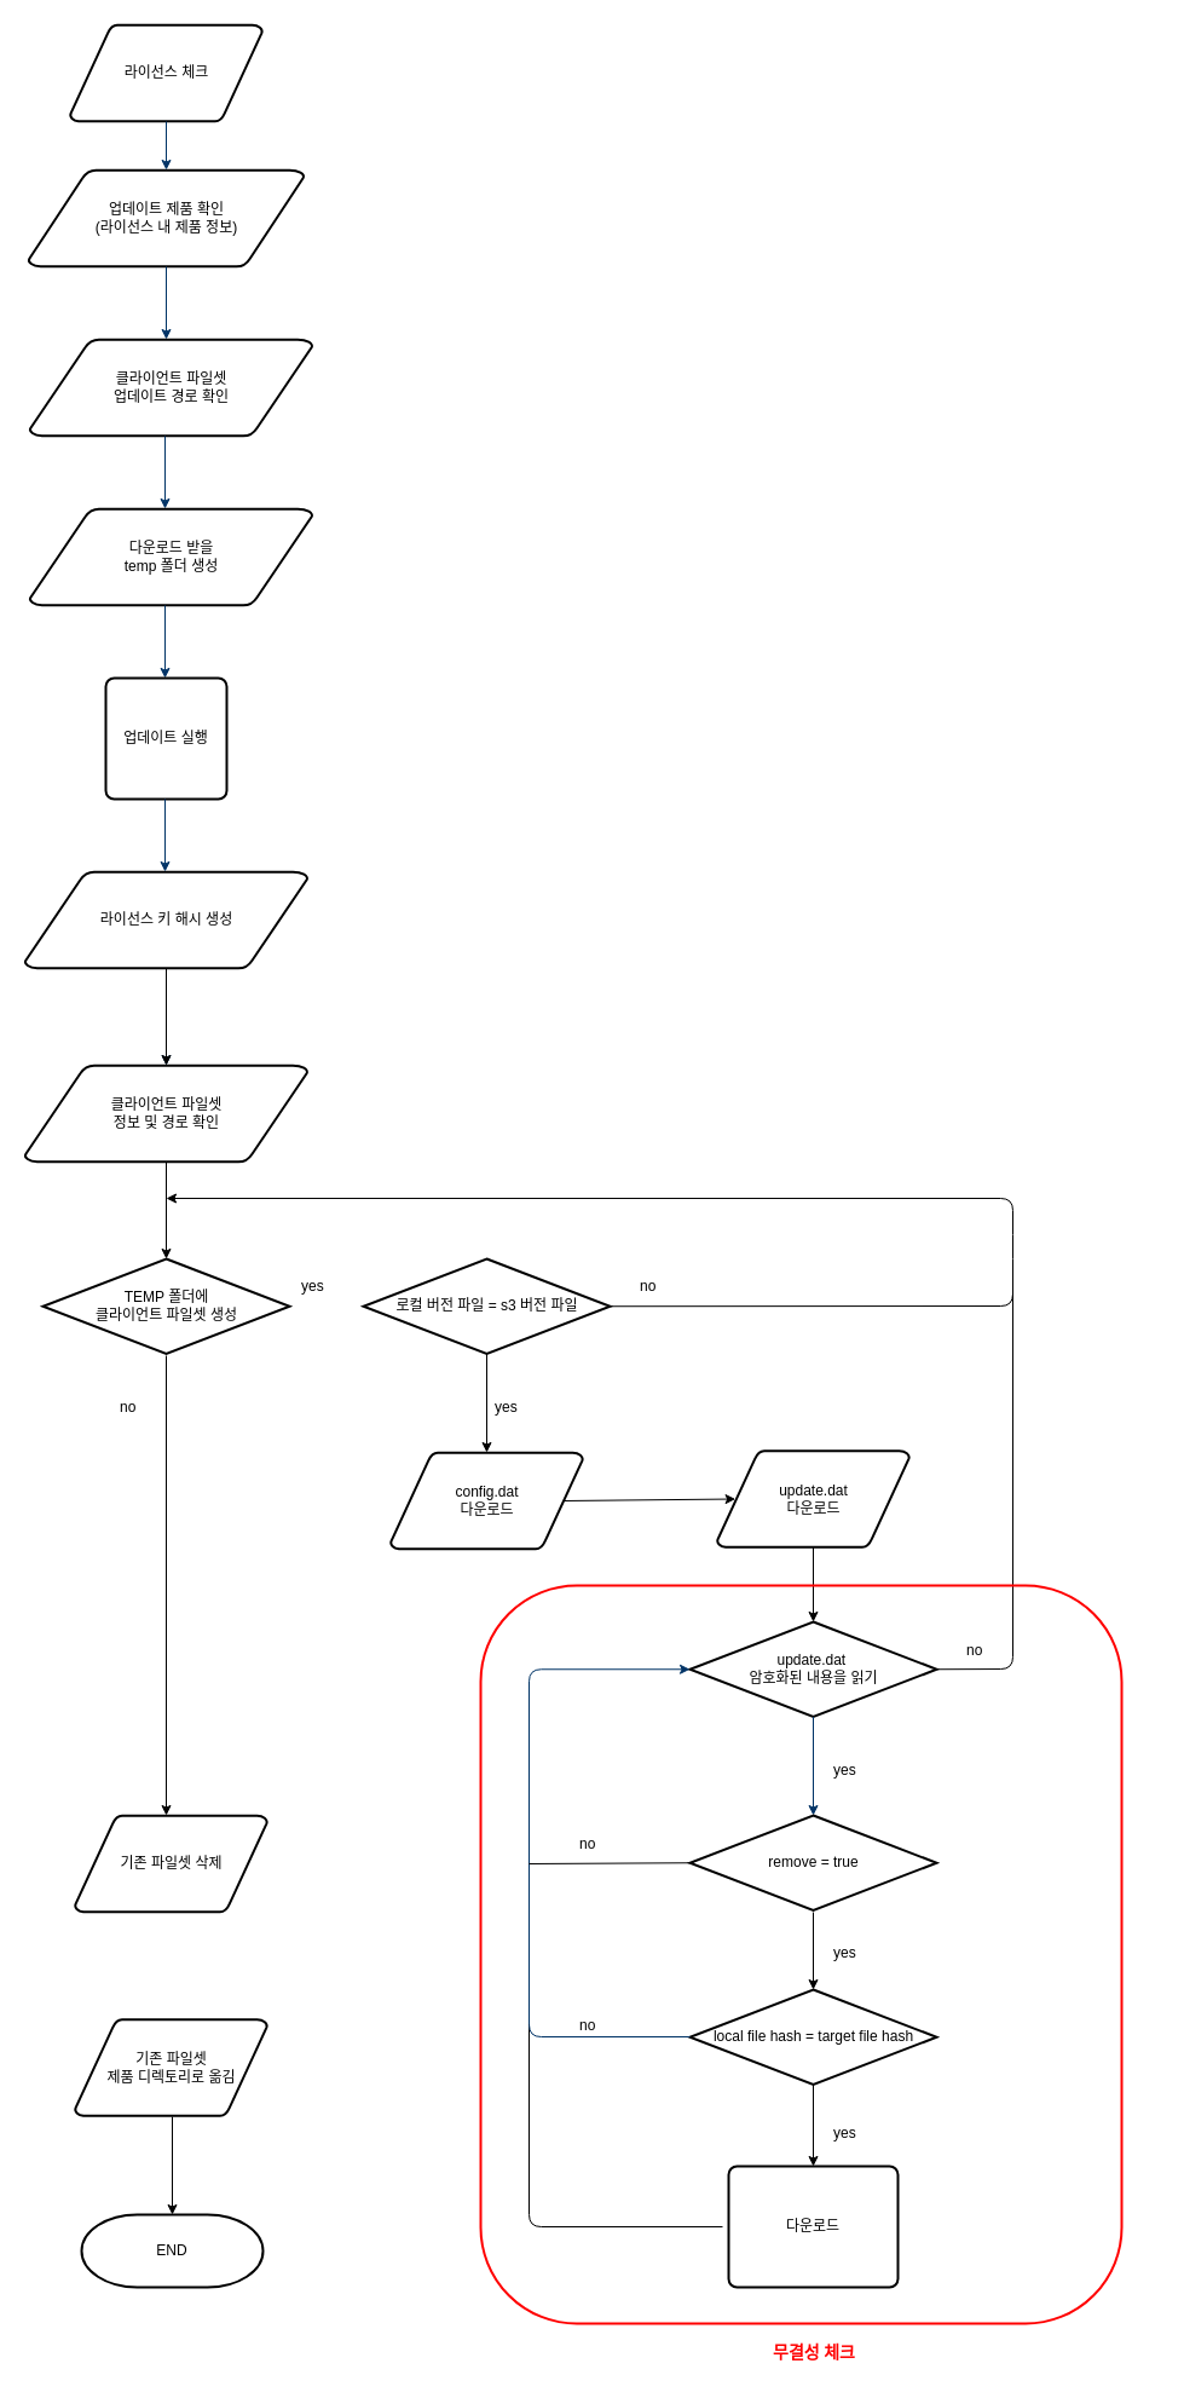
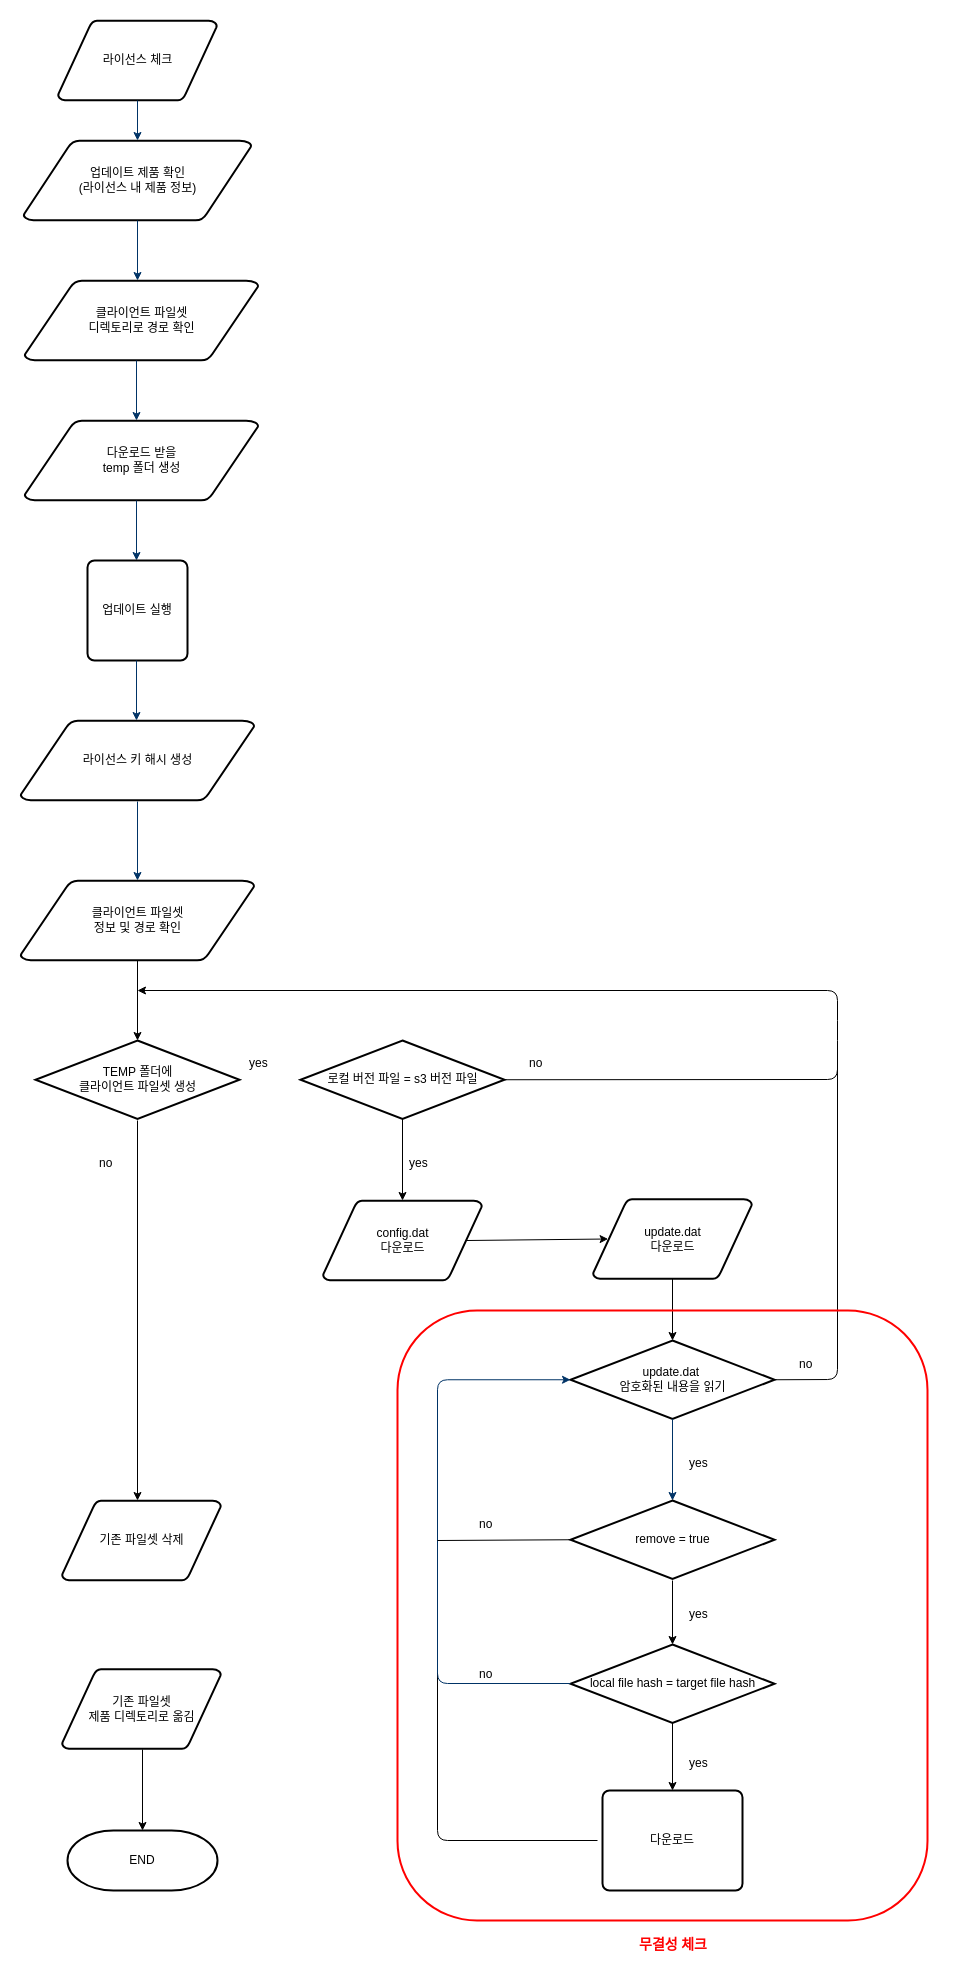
- <mxCell id="10" value="클라이언트 파일셋 &lt;br&gt;업데이트 경로 확인" style="shape=mxgraph.flowchart.data;strokeWidth=2;gradientColor=none;gradientDirection=north;fontStyle=0;html=1;" vertex="1" parent="1"><mxGeometry x="24" y="280" width="234" height="80" as="geometry" /></mxCell>
+ <mxCell id="10" value="클라이언트 파일셋 &lt;br&gt;디렉토리로 경로 확인" style="shape=mxgraph.flowchart.data;strokeWidth=2;gradientColor=none;gradientDirection=north;fontStyle=0;html=1;" vertex="1" parent="1"><mxGeometry x="24" y="280" width="234" height="80" as="geometry" /></mxCell>
- <mxCell id="15" value="" style="edgeStyle=orthogonalEdgeStyle;rounded=0;orthogonalLoop=1;jettySize=auto;html=1;" edge="1" parent="1" source="16" target="18"><mxGeometry relative="1" as="geometry" /></mxCell>
